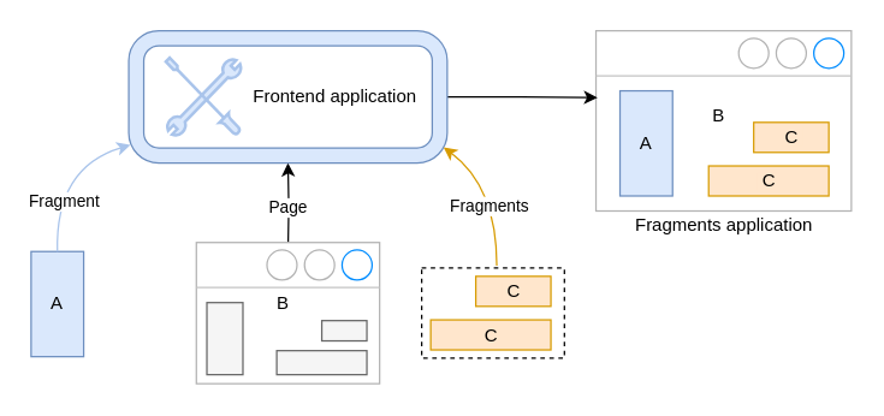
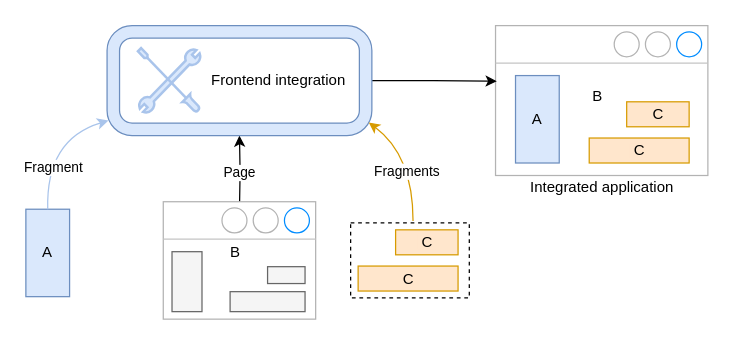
- <mxCell id="19" value="Frontend application" style="text;html=1;align=center;verticalAlign=middle;resizable=0;points=[];autosize=1;strokeColor=none;fillColor=none;" vertex="1" parent="1"><mxGeometry x="163" y="55" width="117" height="18" as="geometry" /></mxCell>
+ <mxCell id="19" value="Frontend integration" style="text;html=1;align=center;verticalAlign=middle;resizable=0;points=[];autosize=1;strokeColor=none;fillColor=none;" vertex="1" parent="1"><mxGeometry x="163" y="55" width="117" height="18" as="geometry" /></mxCell>
- <mxCell id="22" value="Fragments application" style="text;html=1;strokeColor=none;fillColor=none;align=center;verticalAlign=middle;whiteSpace=wrap;rounded=0;dashed=1;" vertex="1" parent="1"><mxGeometry x="410.5" y="140" width="141" height="20" as="geometry" /></mxCell>
+ <mxCell id="22" value="Integrated application" style="text;html=1;strokeColor=none;fillColor=none;align=center;verticalAlign=middle;whiteSpace=wrap;rounded=0;dashed=1;" vertex="1" parent="1"><mxGeometry x="410.5" y="140" width="141" height="20" as="geometry" /></mxCell>
